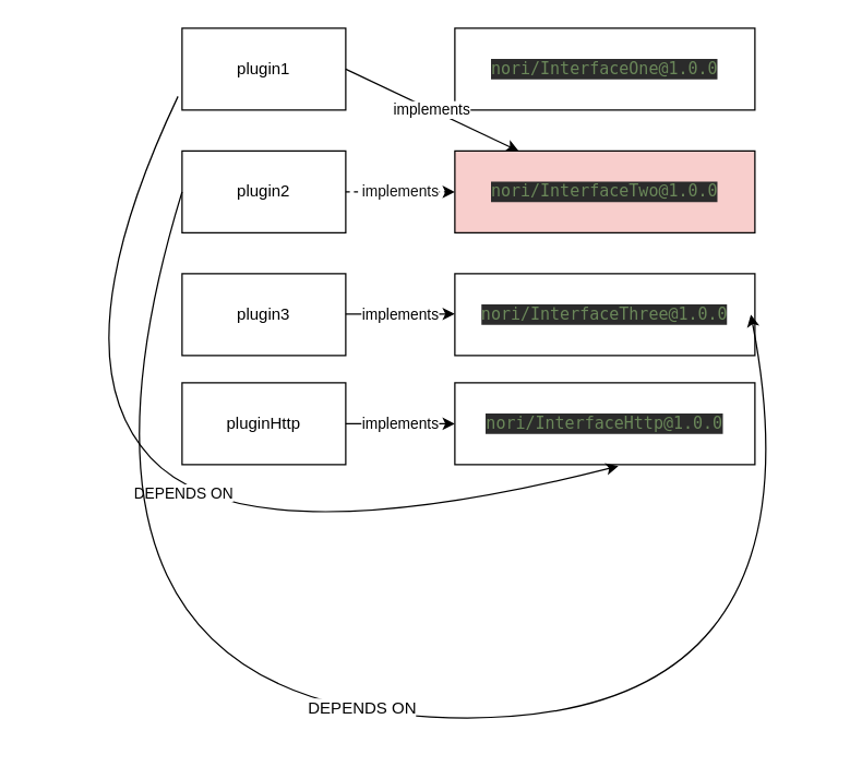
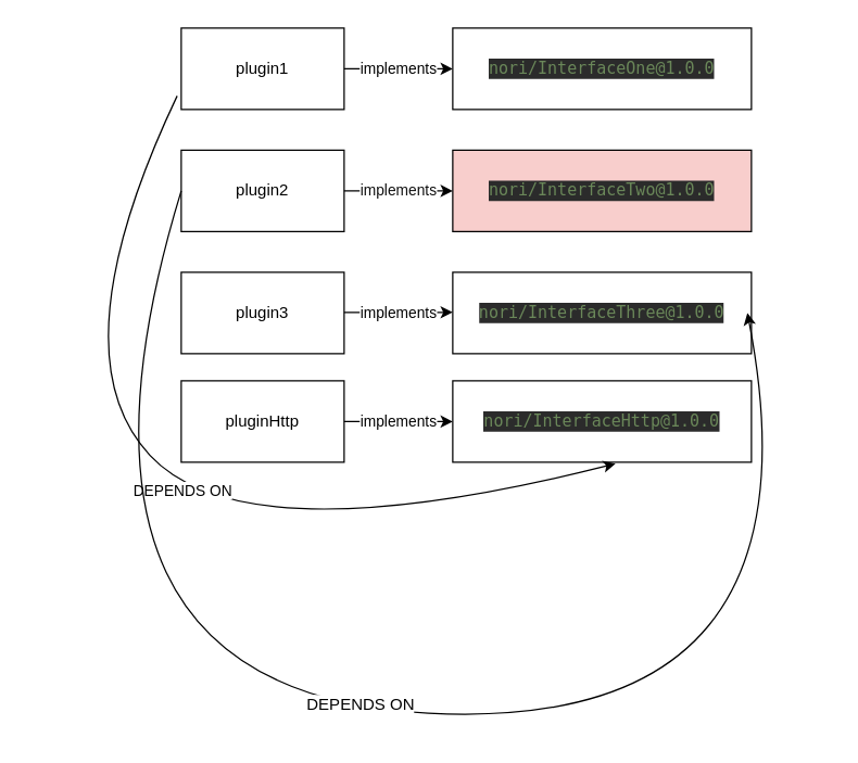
- <mxCell id="8" value="implements" style="endArrow=classic;html=1;exitX=1;exitY=0.5;exitDx=0;exitDy=0;" edge="1" parent="1" source="2" target="10"><mxGeometry width="50" height="50" relative="1" as="geometry"><mxPoint x="133" y="450" as="sourcePoint" /><mxPoint x="183" y="400" as="targetPoint" /></mxGeometry></mxCell>
+ <mxCell id="8" value="implements" style="endArrow=classic;html=1;exitX=1;exitY=0.5;exitDx=0;exitDy=0;entryX=0;entryY=0.5;entryDx=0;entryDy=0;" edge="1" parent="1" source="2" target="7"><mxGeometry width="50" height="50" relative="1" as="geometry"><mxPoint x="133" y="450" as="sourcePoint" /><mxPoint x="183" y="400" as="targetPoint" /></mxGeometry></mxCell>
- <mxCell id="13" value="implements" style="endArrow=classic;html=1;fontColor=#0F0F0F;exitX=1;exitY=0.5;exitDx=0;exitDy=0;entryX=0;entryY=0.5;entryDx=0;entryDy=0;dashed=1;" edge="1" parent="1" source="3" target="10"><mxGeometry width="50" height="50" relative="1" as="geometry"><mxPoint x="133" y="410" as="sourcePoint" /><mxPoint x="183" y="360" as="targetPoint" /><Array as="points"><mxPoint x="333" y="140" /></Array></mxGeometry></mxCell>
+ <mxCell id="13" value="implements" style="endArrow=classic;html=1;fontColor=#0F0F0F;exitX=1;exitY=0.5;exitDx=0;exitDy=0;entryX=0;entryY=0.5;entryDx=0;entryDy=0;" edge="1" parent="1" source="3" target="10"><mxGeometry width="50" height="50" relative="1" as="geometry"><mxPoint x="133" y="410" as="sourcePoint" /><mxPoint x="183" y="360" as="targetPoint" /><Array as="points"><mxPoint x="333" y="140" /></Array></mxGeometry></mxCell>
